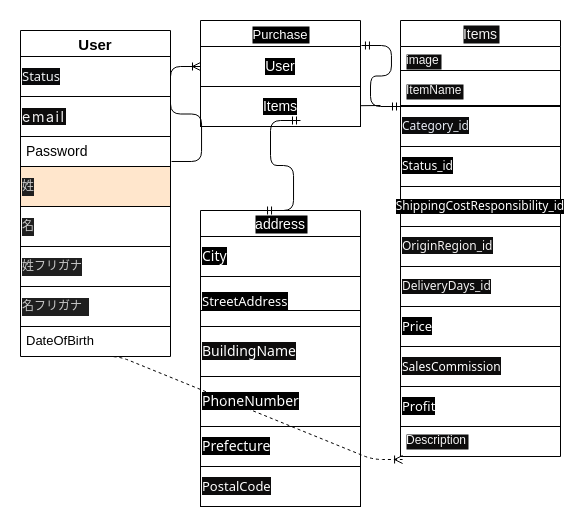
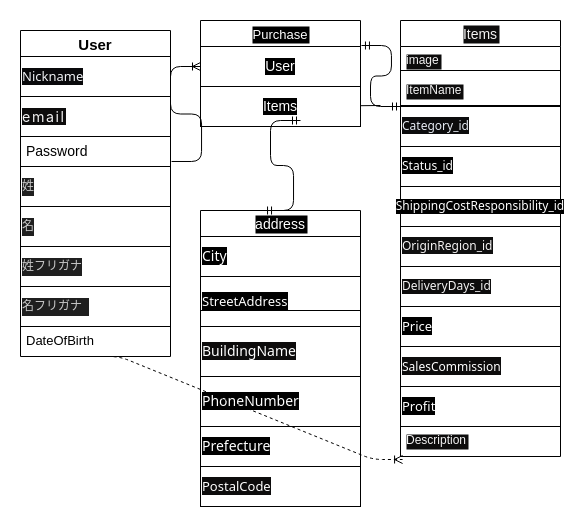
- <mxCell id="4" value="&lt;span style=&quot;font-family: Söhne, ui-sans-serif, system-ui, -apple-system, &amp;quot;Segoe UI&amp;quot;, Roboto, Ubuntu, Cantarell, &amp;quot;Noto Sans&amp;quot;, sans-serif, &amp;quot;Helvetica Neue&amp;quot;, Arial, &amp;quot;Apple Color Emoji&amp;quot;, &amp;quot;Segoe UI Emoji&amp;quot;, &amp;quot;Segoe UI Symbol&amp;quot;, &amp;quot;Noto Color Emoji&amp;quot;; background-color: rgb(9, 9, 11);&quot;&gt;&lt;font style=&quot;font-size: 13px;&quot; color=&quot;#f0f2f5&quot;&gt;Status&lt;/font&gt;&lt;/span&gt;" style="whiteSpace=wrap;html=1;align=left;" parent="3" vertex="1"><mxGeometry y="26" width="150" height="40" as="geometry" /></mxCell>
+ <mxCell id="4" value="&lt;span style=&quot;font-family: Söhne, ui-sans-serif, system-ui, -apple-system, &amp;quot;Segoe UI&amp;quot;, Roboto, Ubuntu, Cantarell, &amp;quot;Noto Sans&amp;quot;, sans-serif, &amp;quot;Helvetica Neue&amp;quot;, Arial, &amp;quot;Apple Color Emoji&amp;quot;, &amp;quot;Segoe UI Emoji&amp;quot;, &amp;quot;Segoe UI Symbol&amp;quot;, &amp;quot;Noto Color Emoji&amp;quot;; background-color: rgb(9, 9, 11);&quot;&gt;&lt;font style=&quot;font-size: 13px;&quot; color=&quot;#f0f2f5&quot;&gt;Nickname&lt;/font&gt;&lt;/span&gt;" style="whiteSpace=wrap;html=1;align=left;" parent="3" vertex="1"><mxGeometry y="26" width="150" height="40" as="geometry" /></mxCell>
- <mxCell id="7" value="&lt;div style=&quot;color: rgb(204, 204, 204); background-color: rgb(31, 31, 31); font-family: Menlo, Monaco, &amp;quot;Courier New&amp;quot;, monospace; line-height: 18px;&quot;&gt;姓&lt;/div&gt;" style="whiteSpace=wrap;html=1;align=left;fillColor=#ffe6cc;" vertex="1" parent="3"><mxGeometry y="136" width="150" height="40" as="geometry" /></mxCell>
+ <mxCell id="7" value="&lt;div style=&quot;color: rgb(204, 204, 204); background-color: rgb(31, 31, 31); font-family: Menlo, Monaco, &amp;quot;Courier New&amp;quot;, monospace; line-height: 18px;&quot;&gt;姓&lt;/div&gt;" style="whiteSpace=wrap;html=1;align=left;" vertex="1" parent="3"><mxGeometry y="136" width="150" height="40" as="geometry" /></mxCell>
